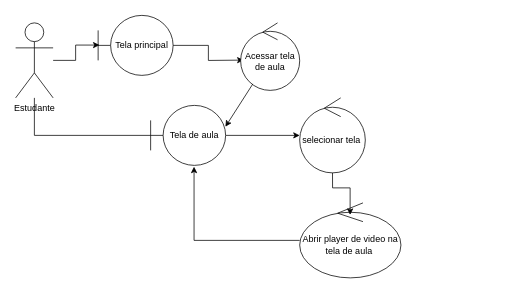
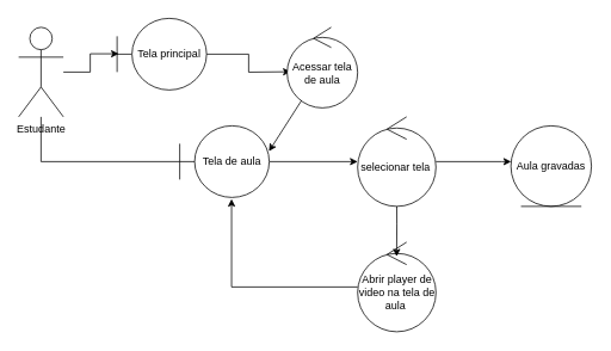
+ <mxCell id="11" style="edgeStyle=orthogonalEdgeStyle;rounded=0;orthogonalLoop=1;jettySize=auto;html=1;" edge="1" parent="1" source="12" target="13"><mxGeometry relative="1" as="geometry"><Array as="points"><mxPoint x="560" y="180" /><mxPoint x="560" y="180" /></Array></mxGeometry></mxCell>
+ <mxCell id="13" value="Aula gravadas" style="ellipse;shape=umlEntity;whiteSpace=wrap;html=1;" vertex="1" parent="1"><mxGeometry x="570" y="140" width="90" height="90" as="geometry" /></mxCell>
- <mxCell id="14" value="Abrir player de video na tela de aula&amp;nbsp;" style="ellipse;shape=umlControl;whiteSpace=wrap;html=1;" vertex="1" parent="1"><mxGeometry x="398.75" y="270" width="135" height="100" as="geometry" /></mxCell>
+ <mxCell id="14" value="Abrir player de video na tela de aula&amp;nbsp;" style="ellipse;shape=umlControl;whiteSpace=wrap;html=1;" vertex="1" parent="1"><mxGeometry x="398.75" y="270" width="87.5" height="100" as="geometry" /></mxCell>
